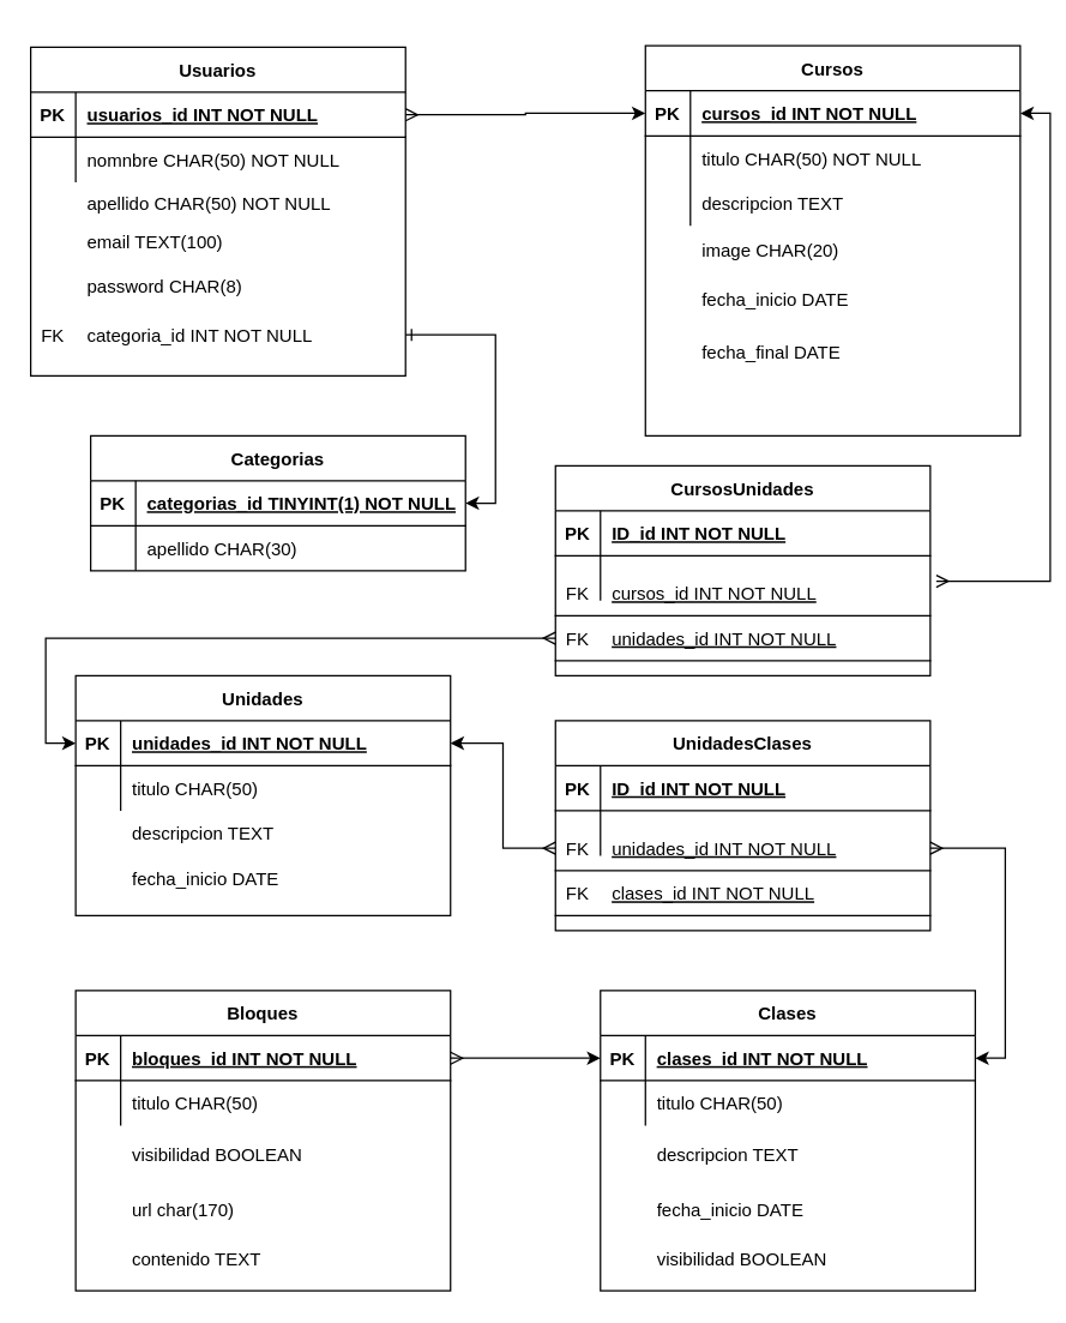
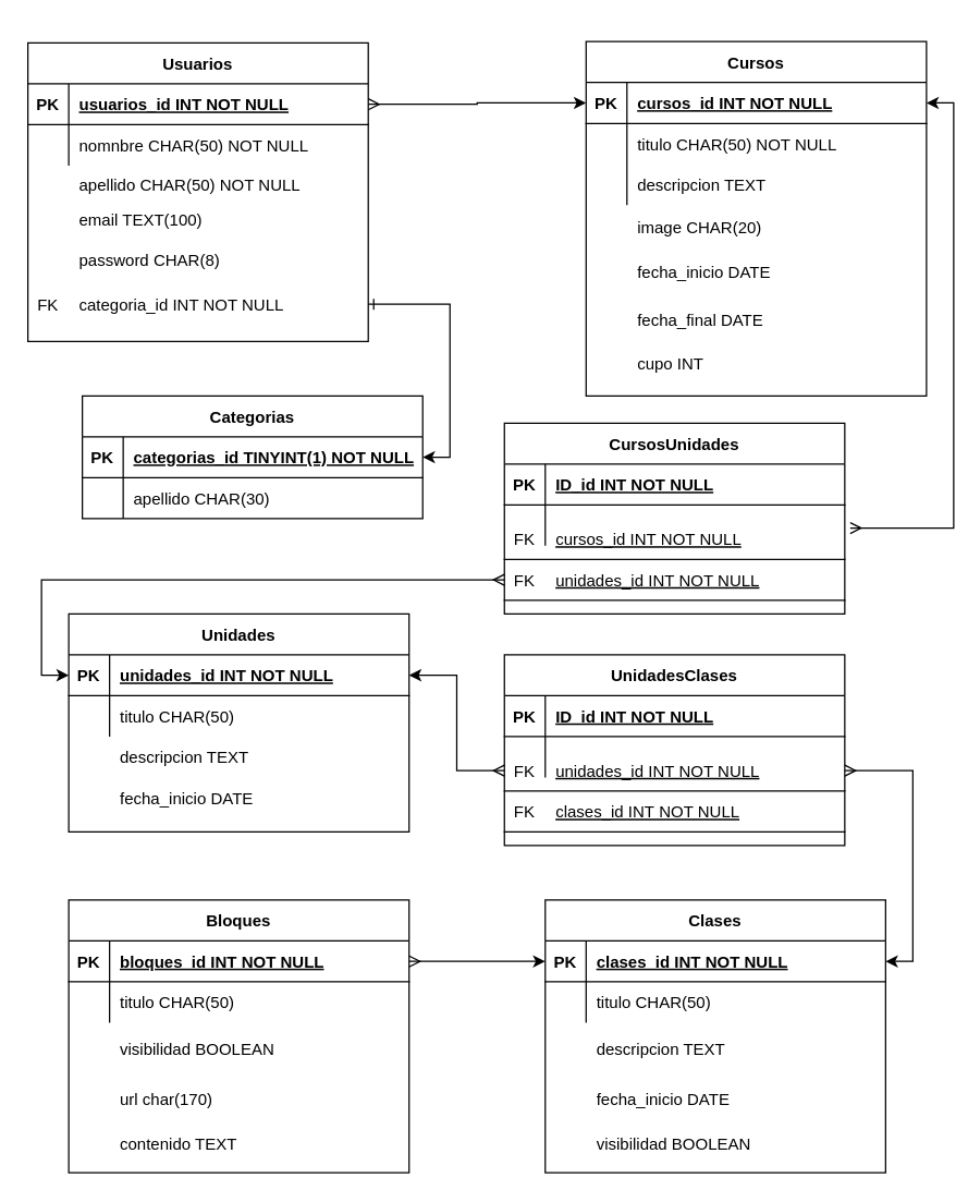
+ <mxCell id="41" value="cupo INT" style="shape=partialRectangle;overflow=hidden;connectable=0;fillColor=none;top=0;left=0;bottom=0;right=0;align=left;spacingLeft=6;" parent="27" vertex="1"><mxGeometry x="30" y="219.998" width="220" height="32.499" as="geometry" /></mxCell>
